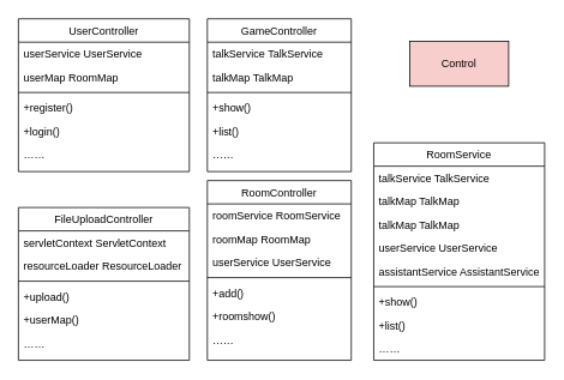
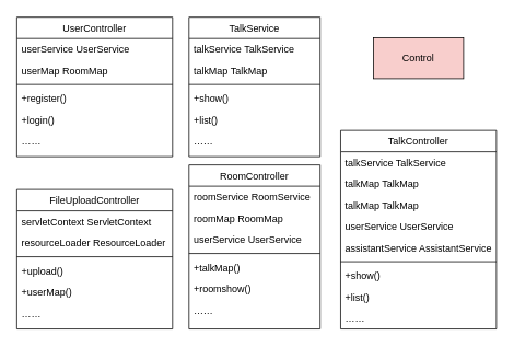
- <mxCell id="27" value="GameController" style="swimlane;fontStyle=0;align=center;verticalAlign=top;childLayout=stackLayout;horizontal=1;startSize=26;horizontalStack=0;resizeParent=1;resizeLast=0;collapsible=1;marginBottom=0;rounded=0;shadow=0;strokeWidth=1;" vertex="1" parent="1"><mxGeometry x="230" y="20" width="160" height="170" as="geometry"><mxRectangle x="550" y="140" width="160" height="26" as="alternateBounds" /></mxGeometry></mxCell>
+ <mxCell id="27" value="TalkService" style="swimlane;fontStyle=0;align=center;verticalAlign=top;childLayout=stackLayout;horizontal=1;startSize=26;horizontalStack=0;resizeParent=1;resizeLast=0;collapsible=1;marginBottom=0;rounded=0;shadow=0;strokeWidth=1;" vertex="1" parent="1"><mxGeometry x="230" y="20" width="160" height="170" as="geometry"><mxRectangle x="550" y="140" width="160" height="26" as="alternateBounds" /></mxGeometry></mxCell>
- <mxCell id="17" value="RoomService" style="swimlane;fontStyle=0;align=center;verticalAlign=top;childLayout=stackLayout;horizontal=1;startSize=26;horizontalStack=0;resizeParent=1;resizeLast=0;collapsible=1;marginBottom=0;rounded=0;shadow=0;strokeWidth=1;" vertex="1" parent="1"><mxGeometry x="415" y="158" width="190" height="242" as="geometry"><mxRectangle x="550" y="140" width="160" height="26" as="alternateBounds" /></mxGeometry></mxCell>
+ <mxCell id="17" value="TalkController" style="swimlane;fontStyle=0;align=center;verticalAlign=top;childLayout=stackLayout;horizontal=1;startSize=26;horizontalStack=0;resizeParent=1;resizeLast=0;collapsible=1;marginBottom=0;rounded=0;shadow=0;strokeWidth=1;" vertex="1" parent="1"><mxGeometry x="415" y="158" width="190" height="242" as="geometry"><mxRectangle x="550" y="140" width="160" height="26" as="alternateBounds" /></mxGeometry></mxCell>
- <mxCell id="14" value="+add()" style="text;align=left;verticalAlign=top;spacingLeft=4;spacingRight=4;overflow=hidden;rotatable=0;points=[[0,0.5],[1,0.5]];portConstraint=eastwest;" vertex="1" parent="9"><mxGeometry y="112" width="160" height="26" as="geometry" /></mxCell>
+ <mxCell id="14" value="+talkMap()" style="text;align=left;verticalAlign=top;spacingLeft=4;spacingRight=4;overflow=hidden;rotatable=0;points=[[0,0.5],[1,0.5]];portConstraint=eastwest;" vertex="1" parent="9"><mxGeometry y="112" width="160" height="26" as="geometry" /></mxCell>
